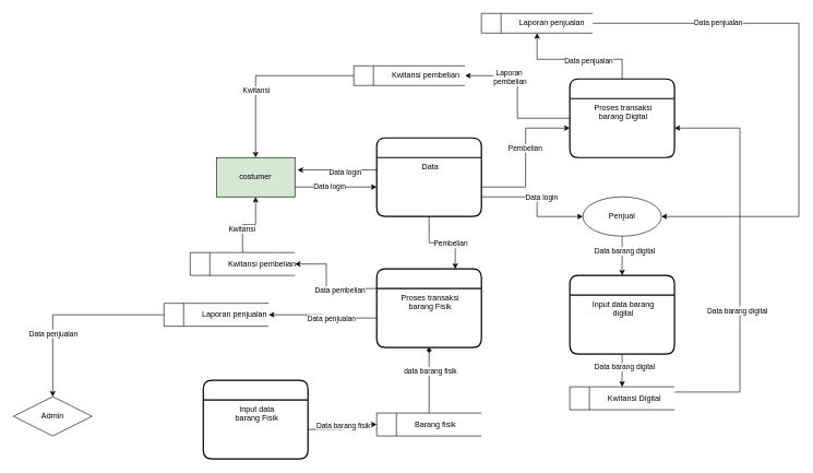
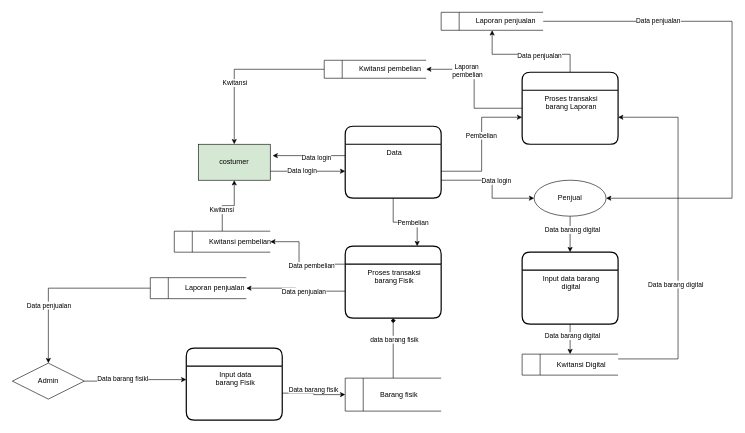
- <mxCell id="13" value="Proses transaksi&#10;barang Digital" style="align=center;strokeColor=none;fillColor=none;spacingLeft=4;fontSize=12;verticalAlign=top;resizable=0;rotatable=0;part=1;" vertex="1" parent="12"><mxGeometry y="30" width="160" height="90" as="geometry" /></mxCell>
+ <mxCell id="13" value="Proses transaksi&#10;barang Laporan" style="align=center;strokeColor=none;fillColor=none;spacingLeft=4;fontSize=12;verticalAlign=top;resizable=0;rotatable=0;part=1;" vertex="1" parent="12"><mxGeometry y="30" width="160" height="90" as="geometry" /></mxCell>
+ <mxCell id="35" style="edgeStyle=orthogonalEdgeStyle;rounded=0;orthogonalLoop=1;jettySize=auto;html=1;entryX=0;entryY=0.25;entryDx=0;entryDy=0;" edge="1" parent="1" source="37" target="39"><mxGeometry relative="1" as="geometry" /></mxCell>
+ <mxCell id="36" value="Data barang fisikl" style="edgeLabel;html=1;align=center;verticalAlign=middle;resizable=0;points=[];" vertex="1" connectable="0" parent="35"><mxGeometry x="-0.274" y="4" relative="1" as="geometry"><mxPoint as="offset" /></mxGeometry></mxCell>
- <mxCell id="42" value="&lt;span style=&quot;white-space: pre&quot;&gt;&#09;&lt;/span&gt;&lt;span style=&quot;white-space: pre&quot;&gt;&#09;&lt;/span&gt;Barang fisik" style="html=1;dashed=0;whitespace=wrap;shape=mxgraph.dfd.dataStoreID;align=left;spacingLeft=3;points=[[0,0],[0.5,0],[1,0],[0,0.5],[1,0.5],[0,1],[0.5,1],[1,1]];" vertex="1" parent="1"><mxGeometry x="575" y="630" width="160" height="35" as="geometry" /></mxCell>
+ <mxCell id="42" value="&lt;span style=&quot;white-space: pre&quot;&gt;&#09;&lt;/span&gt;&lt;span style=&quot;white-space: pre&quot;&gt;&#09;&lt;/span&gt;Barang fisik" style="html=1;dashed=0;whitespace=wrap;shape=mxgraph.dfd.dataStoreID;align=left;spacingLeft=3;points=[[0,0],[0.5,0],[1,0],[0,0.5],[1,0.5],[0,1],[0.5,1],[1,1]];" vertex="1" parent="1"><mxGeometry x="575" y="630" width="160" height="55" as="geometry" /></mxCell>
